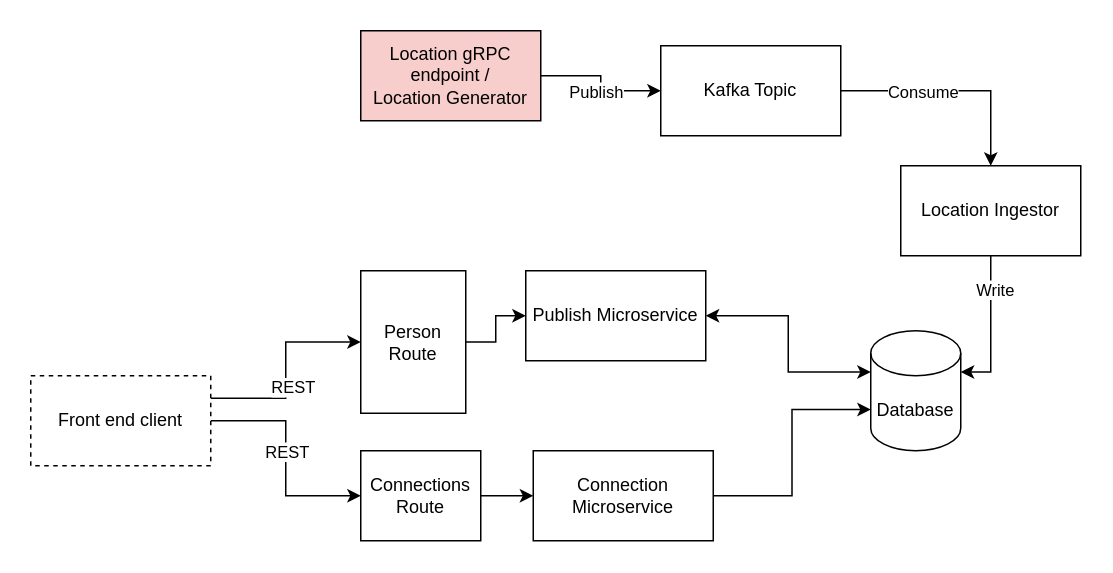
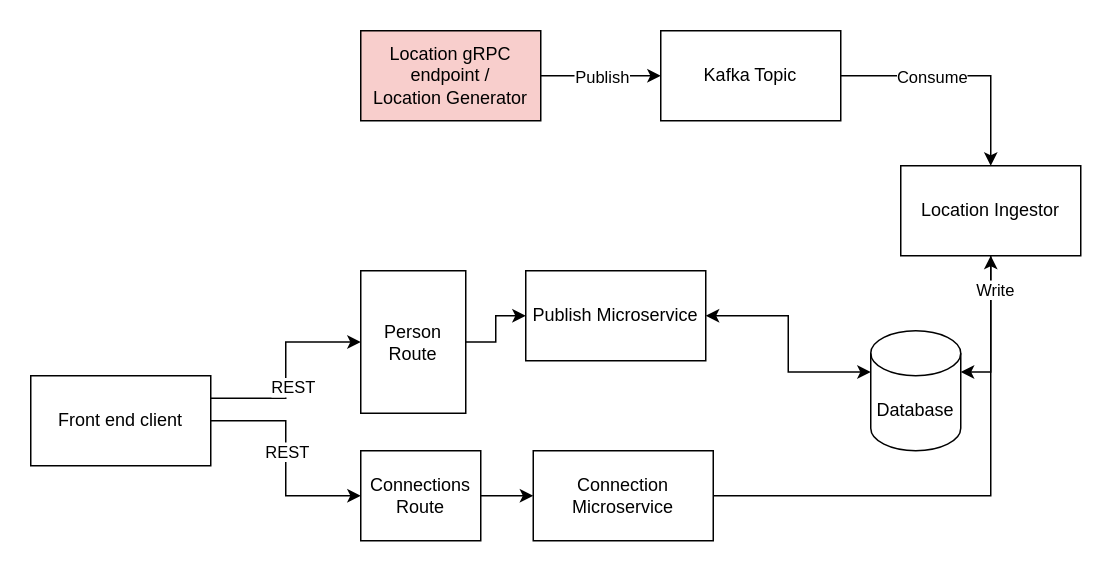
- <mxCell id="20" value="Kafka Topic" style="rounded=0;whiteSpace=wrap;html=1;" vertex="1" parent="1"><mxGeometry x="440" y="30" width="120" height="60" as="geometry" /></mxCell>
+ <mxCell id="20" value="Kafka Topic" style="rounded=0;whiteSpace=wrap;html=1;" vertex="1" parent="1"><mxGeometry x="440" y="20" width="120" height="60" as="geometry" /></mxCell>
- <mxCell id="12" style="edgeStyle=orthogonalEdgeStyle;rounded=0;orthogonalLoop=1;jettySize=auto;html=1;exitX=1;exitY=0.5;exitDx=0;exitDy=0;entryX=0;entryY=0;entryDx=0;entryDy=52.5;entryPerimeter=0;" edge="1" parent="1" source="13" target="14"><mxGeometry relative="1" as="geometry" /></mxCell>
+ <mxCell id="12" style="edgeStyle=orthogonalEdgeStyle;rounded=0;orthogonalLoop=1;jettySize=auto;html=1;exitX=1;exitY=0.5;exitDx=0;exitDy=0;" edge="1" parent="1" source="13" target="23"><mxGeometry relative="1" as="geometry" /></mxCell>
- <mxCell id="6" value="Front end client" style="rounded=0;whiteSpace=wrap;html=1;dashed=1;" vertex="1" parent="1"><mxGeometry x="20" y="250" width="120" height="60" as="geometry" /></mxCell>
+ <mxCell id="6" value="Front end client" style="rounded=0;whiteSpace=wrap;html=1;" vertex="1" parent="1"><mxGeometry x="20" y="250" width="120" height="60" as="geometry" /></mxCell>
